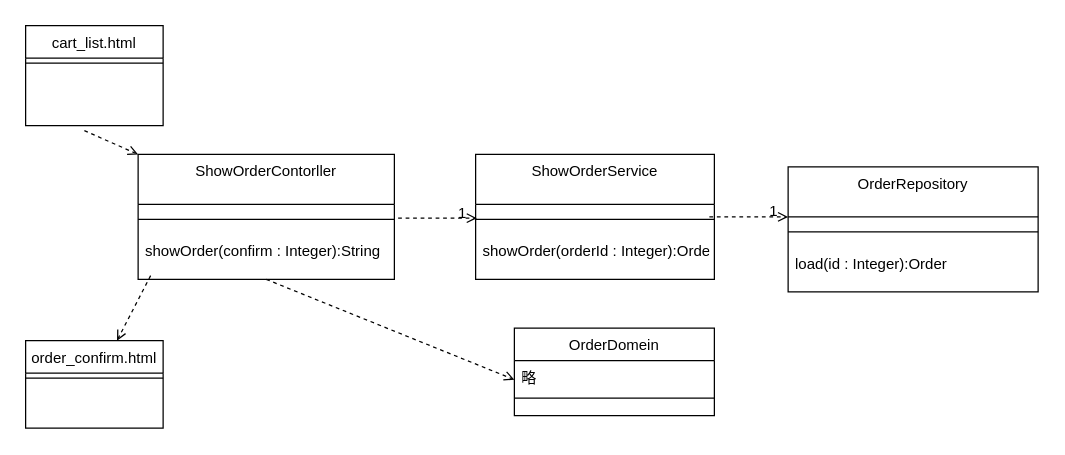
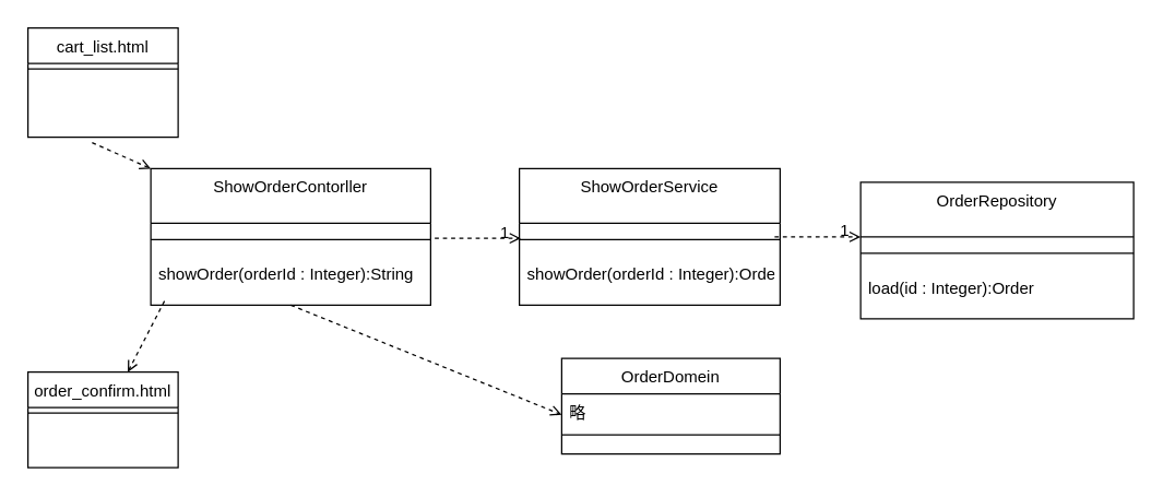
- <mxCell id="16" value="showOrder(confirm : Integer):String" style="text;align=left;verticalAlign=top;spacingLeft=4;spacingRight=4;overflow=hidden;rotatable=0;points=[[0,0.5],[1,0.5]];portConstraint=eastwest;" vertex="1" parent="14"><mxGeometry y="64" width="205" height="26" as="geometry" /></mxCell>
+ <mxCell id="16" value="showOrder(orderId : Integer):String" style="text;align=left;verticalAlign=top;spacingLeft=4;spacingRight=4;overflow=hidden;rotatable=0;points=[[0,0.5],[1,0.5]];portConstraint=eastwest;" vertex="1" parent="14"><mxGeometry y="64" width="205" height="26" as="geometry" /></mxCell>
